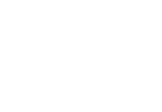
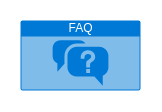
+ <mxCell id="2" value="FAQ" style="html=1;strokeColor=none;fillColor=#0079D6;labelPosition=center;verticalLabelPosition=middle;verticalAlign=top;align=center;fontSize=12;outlineConnect=0;spacingTop=-6;fontColor=#FFFFFF;shape=mxgraph.sitemap.faq;" vertex="1" parent="1"><mxGeometry x="20" y="20" width="120" height="70" as="geometry" /></mxCell>
